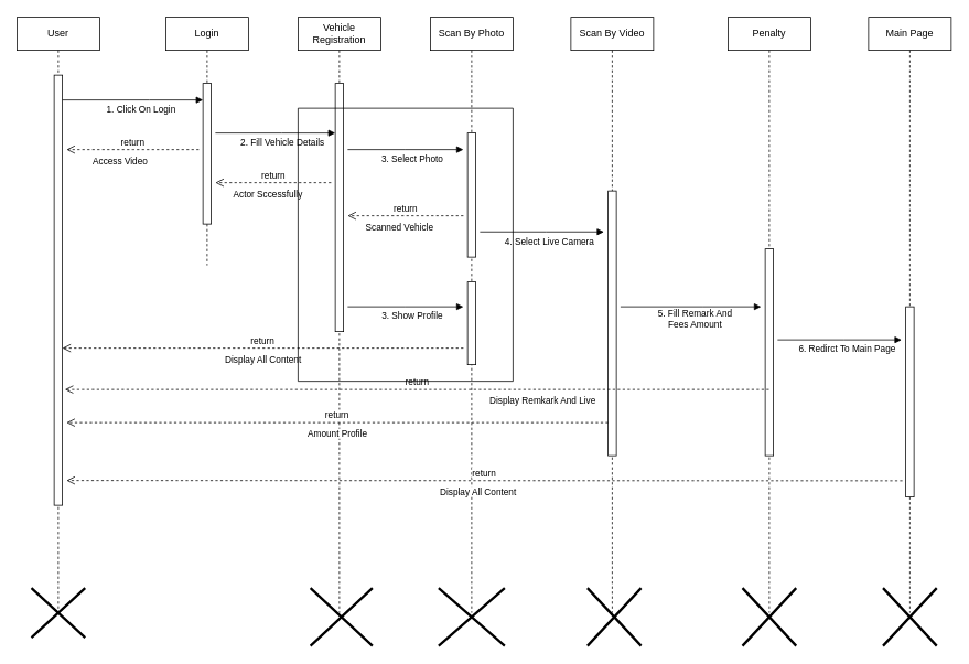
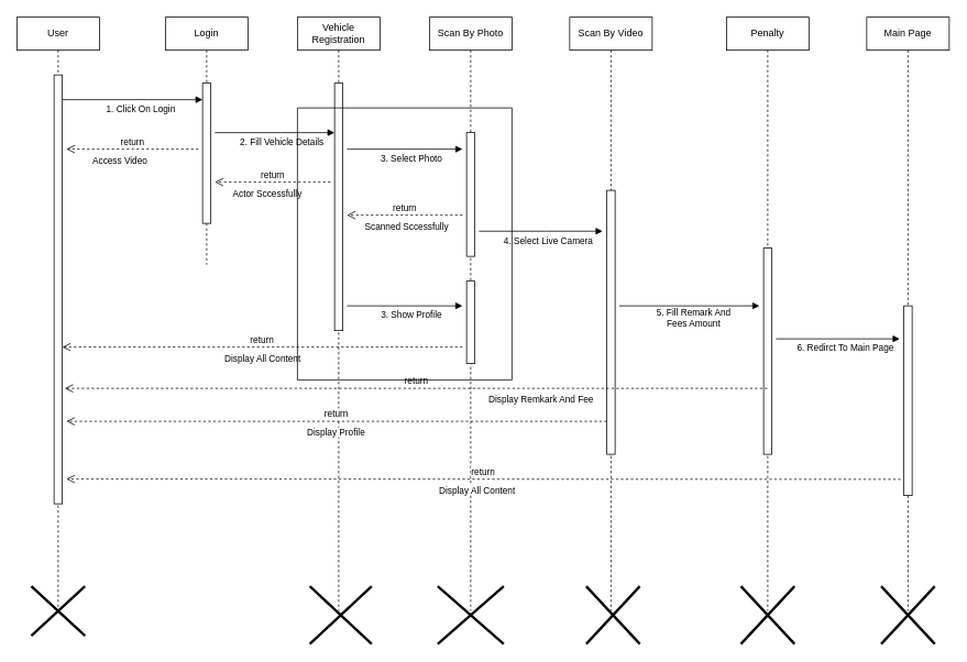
- <mxCell id="26" value="&lt;div style=&quot;text-align: center;&quot;&gt;&lt;span style=&quot;font-size: 11px; background-color: rgb(255, 255, 255);&quot;&gt;Scanned Vehicle&lt;/span&gt;&lt;/div&gt;" style="text;whiteSpace=wrap;html=1;" vertex="1" parent="1"><mxGeometry x="440" y="260" width="110" height="40" as="geometry" /></mxCell>
+ <mxCell id="26" value="&lt;div style=&quot;text-align: center;&quot;&gt;&lt;span style=&quot;font-size: 11px; background-color: rgb(255, 255, 255);&quot;&gt;Scanned Sccessfully&lt;/span&gt;&lt;/div&gt;" style="text;whiteSpace=wrap;html=1;" vertex="1" parent="1"><mxGeometry x="440" y="260" width="110" height="40" as="geometry" /></mxCell>
- <mxCell id="36" value="&lt;div style=&quot;text-align: center;&quot;&gt;&lt;span style=&quot;font-size: 11px; background-color: rgb(255, 255, 255);&quot;&gt;Display Remkark And Live&lt;/span&gt;&lt;/div&gt;" style="text;whiteSpace=wrap;html=1;" vertex="1" parent="1"><mxGeometry x="590" y="470" width="150" height="40" as="geometry" /></mxCell>
+ <mxCell id="36" value="&lt;div style=&quot;text-align: center;&quot;&gt;&lt;span style=&quot;font-size: 11px; background-color: rgb(255, 255, 255);&quot;&gt;Display Remkark And Fee&lt;/span&gt;&lt;/div&gt;" style="text;whiteSpace=wrap;html=1;" vertex="1" parent="1"><mxGeometry x="590" y="470" width="150" height="40" as="geometry" /></mxCell>
- <mxCell id="33" value="&lt;div style=&quot;text-align: center;&quot;&gt;&lt;span style=&quot;font-size: 11px; background-color: rgb(255, 255, 255);&quot;&gt;Amount Profile&lt;/span&gt;&lt;/div&gt;" style="text;whiteSpace=wrap;html=1;" vertex="1" parent="1"><mxGeometry x="370" y="510" width="110" height="40" as="geometry" /></mxCell>
+ <mxCell id="33" value="&lt;div style=&quot;text-align: center;&quot;&gt;&lt;span style=&quot;font-size: 11px; background-color: rgb(255, 255, 255);&quot;&gt;Display Profile&lt;/span&gt;&lt;/div&gt;" style="text;whiteSpace=wrap;html=1;" vertex="1" parent="1"><mxGeometry x="370" y="510" width="110" height="40" as="geometry" /></mxCell>
